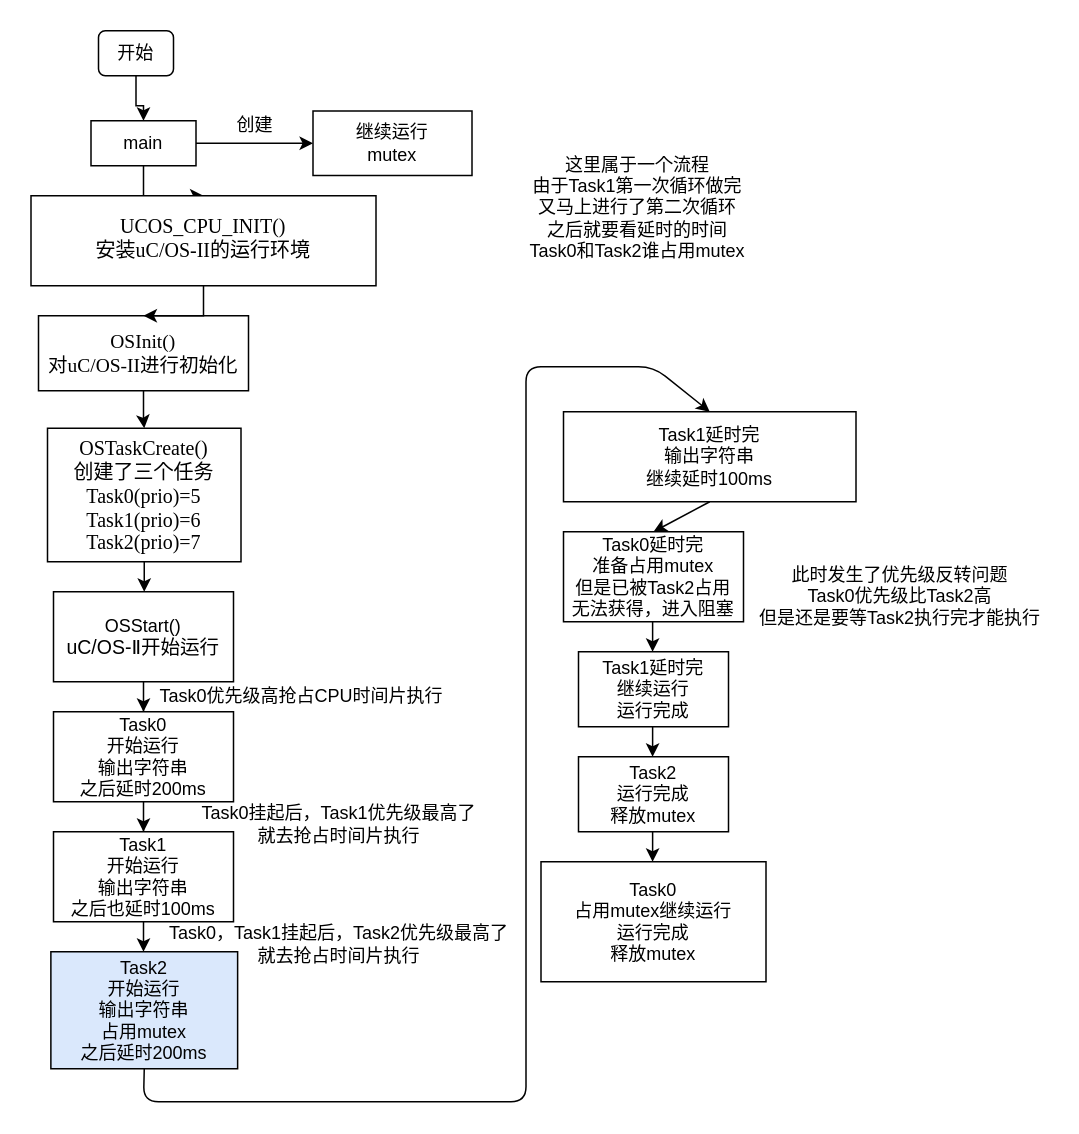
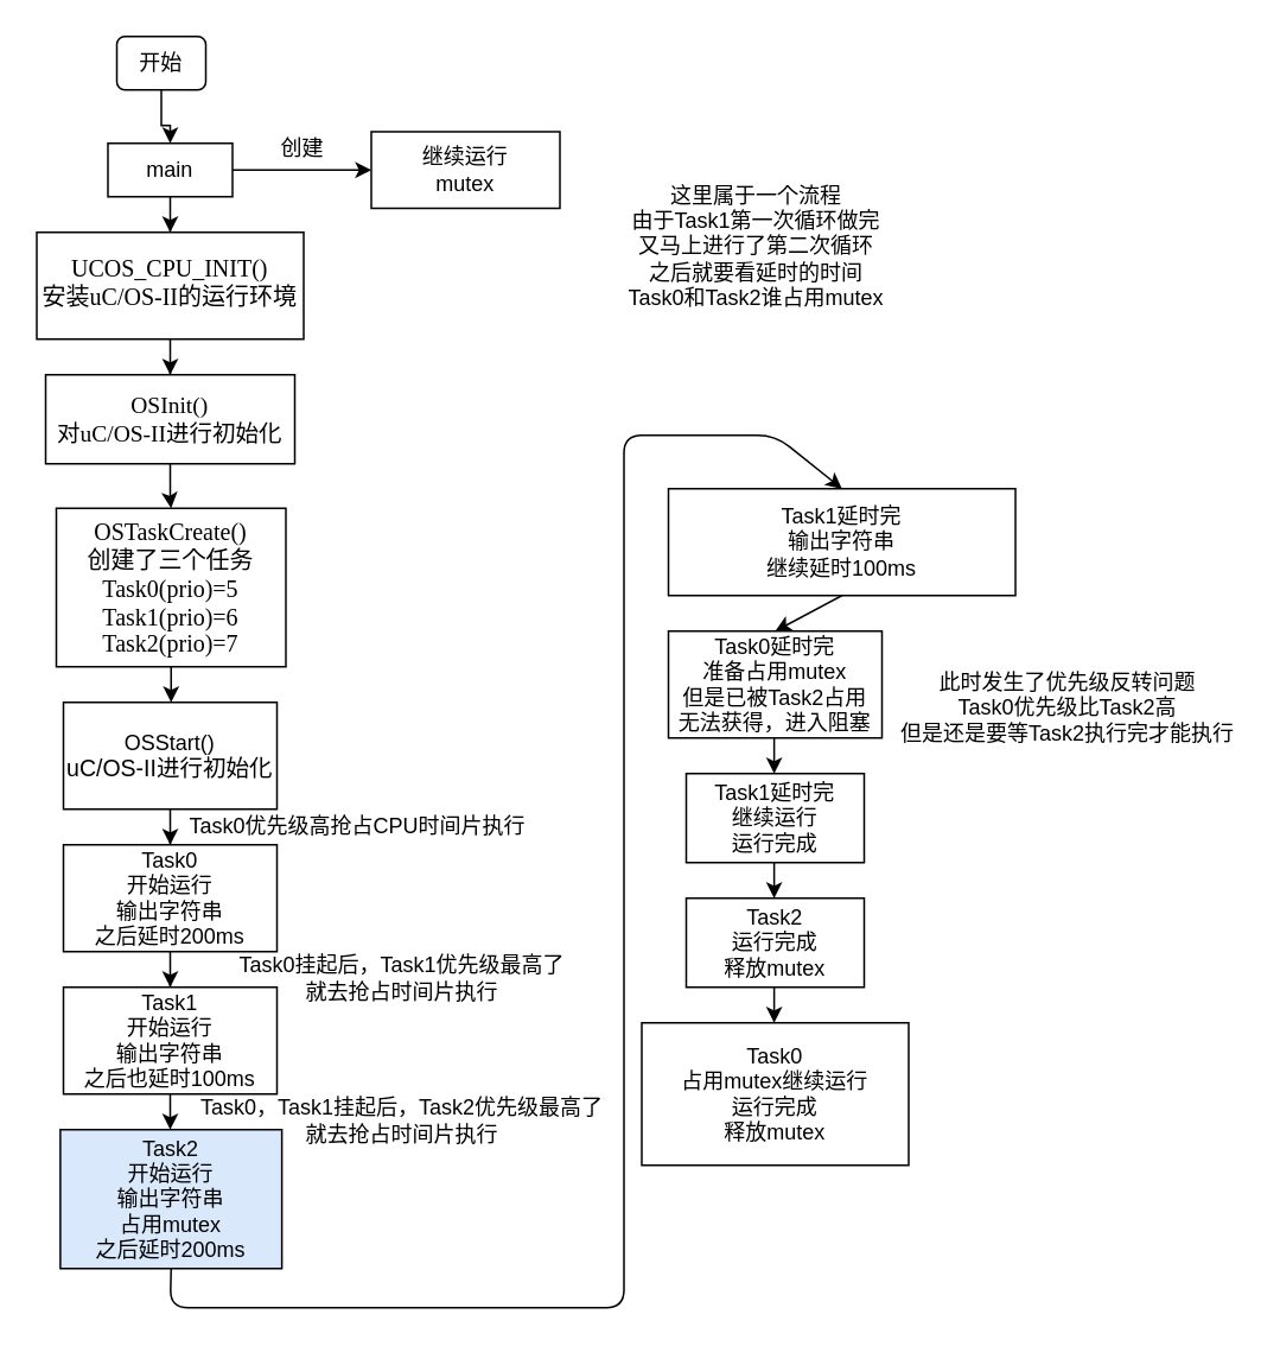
- <mxCell id="18" value="&lt;span lang=&quot;EN-US&quot; style=&quot;font-family: &amp;#34;times new roman&amp;#34; , serif ; font-size: 13.33px&quot;&gt;&lt;font style=&quot;font-size: 13.33px&quot;&gt;&lt;font style=&quot;font-size: 13.33px&quot;&gt;&lt;font style=&quot;font-size: 13.33px&quot;&gt;&lt;font style=&quot;font-size: 13.33px&quot;&gt;&lt;font style=&quot;font-size: 13.33px&quot;&gt;UCOS_CPU_INIT()&lt;br&gt;安装&lt;span lang=&quot;EN-US&quot; style=&quot;font-family: &amp;#34;times new roman&amp;#34; , serif&quot;&gt;uC/OS-II的运行环境&lt;/span&gt;&lt;/font&gt;&lt;/font&gt;&lt;/font&gt;&lt;/font&gt;&lt;/font&gt;&lt;b&gt;&lt;i&gt;&lt;u&gt;&lt;sub&gt;&lt;sup style=&quot;font-size: 13.33px&quot;&gt;&lt;strike&gt;&lt;br&gt;&lt;/strike&gt;&lt;/sup&gt;&lt;/sub&gt;&lt;/u&gt;&lt;/i&gt;&lt;/b&gt;&lt;/span&gt;" parent="1" style="rounded=0;whiteSpace=wrap;html=1;" vertex="1"><mxGeometry x="20" y="130" as="geometry" width="230" height="60" /></mxCell>
+ <mxCell id="18" value="&lt;span lang=&quot;EN-US&quot; style=&quot;font-family: &amp;#34;times new roman&amp;#34; , serif ; font-size: 13.33px&quot;&gt;&lt;font style=&quot;font-size: 13.33px&quot;&gt;&lt;font style=&quot;font-size: 13.33px&quot;&gt;&lt;font style=&quot;font-size: 13.33px&quot;&gt;&lt;font style=&quot;font-size: 13.33px&quot;&gt;&lt;font style=&quot;font-size: 13.33px&quot;&gt;UCOS_CPU_INIT()&lt;br&gt;安装&lt;span lang=&quot;EN-US&quot; style=&quot;font-family: &amp;#34;times new roman&amp;#34; , serif&quot;&gt;uC/OS-II的运行环境&lt;/span&gt;&lt;/font&gt;&lt;/font&gt;&lt;/font&gt;&lt;/font&gt;&lt;/font&gt;&lt;b&gt;&lt;i&gt;&lt;u&gt;&lt;sub&gt;&lt;sup style=&quot;font-size: 13.33px&quot;&gt;&lt;strike&gt;&lt;br&gt;&lt;/strike&gt;&lt;/sup&gt;&lt;/sub&gt;&lt;/u&gt;&lt;/i&gt;&lt;/b&gt;&lt;/span&gt;" parent="1" style="rounded=0;whiteSpace=wrap;html=1;" vertex="1"><mxGeometry as="geometry" x="20" y="130" width="150" height="60" /></mxCell>
- <mxCell id="12" value="OSStart()&lt;br&gt;&lt;span lang=&quot;EN-US&quot; style=&quot;text-align: center ; color: rgb(0 , 0 , 0) ; text-transform: none ; text-indent: 0px ; letter-spacing: normal ; font-size: 13px ; font-style: normal ; font-variant: normal ; font-weight: 400 ; text-decoration: none ; word-spacing: 0px&quot;&gt;uC/OS-Ⅱ开始运行&lt;/span&gt;" parent="1" style="rounded=0;whiteSpace=wrap;html=1;" vertex="1"><mxGeometry as="geometry" x="35" y="394" width="120" height="60" /></mxCell>
+ <mxCell id="12" value="OSStart()&lt;br&gt;&lt;span lang=&quot;EN-US&quot; style=&quot;text-align: center ; color: rgb(0 , 0 , 0) ; text-transform: none ; text-indent: 0px ; letter-spacing: normal ; font-size: 13px ; font-style: normal ; font-variant: normal ; font-weight: 400 ; text-decoration: none ; word-spacing: 0px&quot;&gt;uC/OS-II进行初始化&lt;/span&gt;" parent="1" style="rounded=0;whiteSpace=wrap;html=1;" vertex="1"><mxGeometry as="geometry" x="35" y="394" width="120" height="60" /></mxCell>
